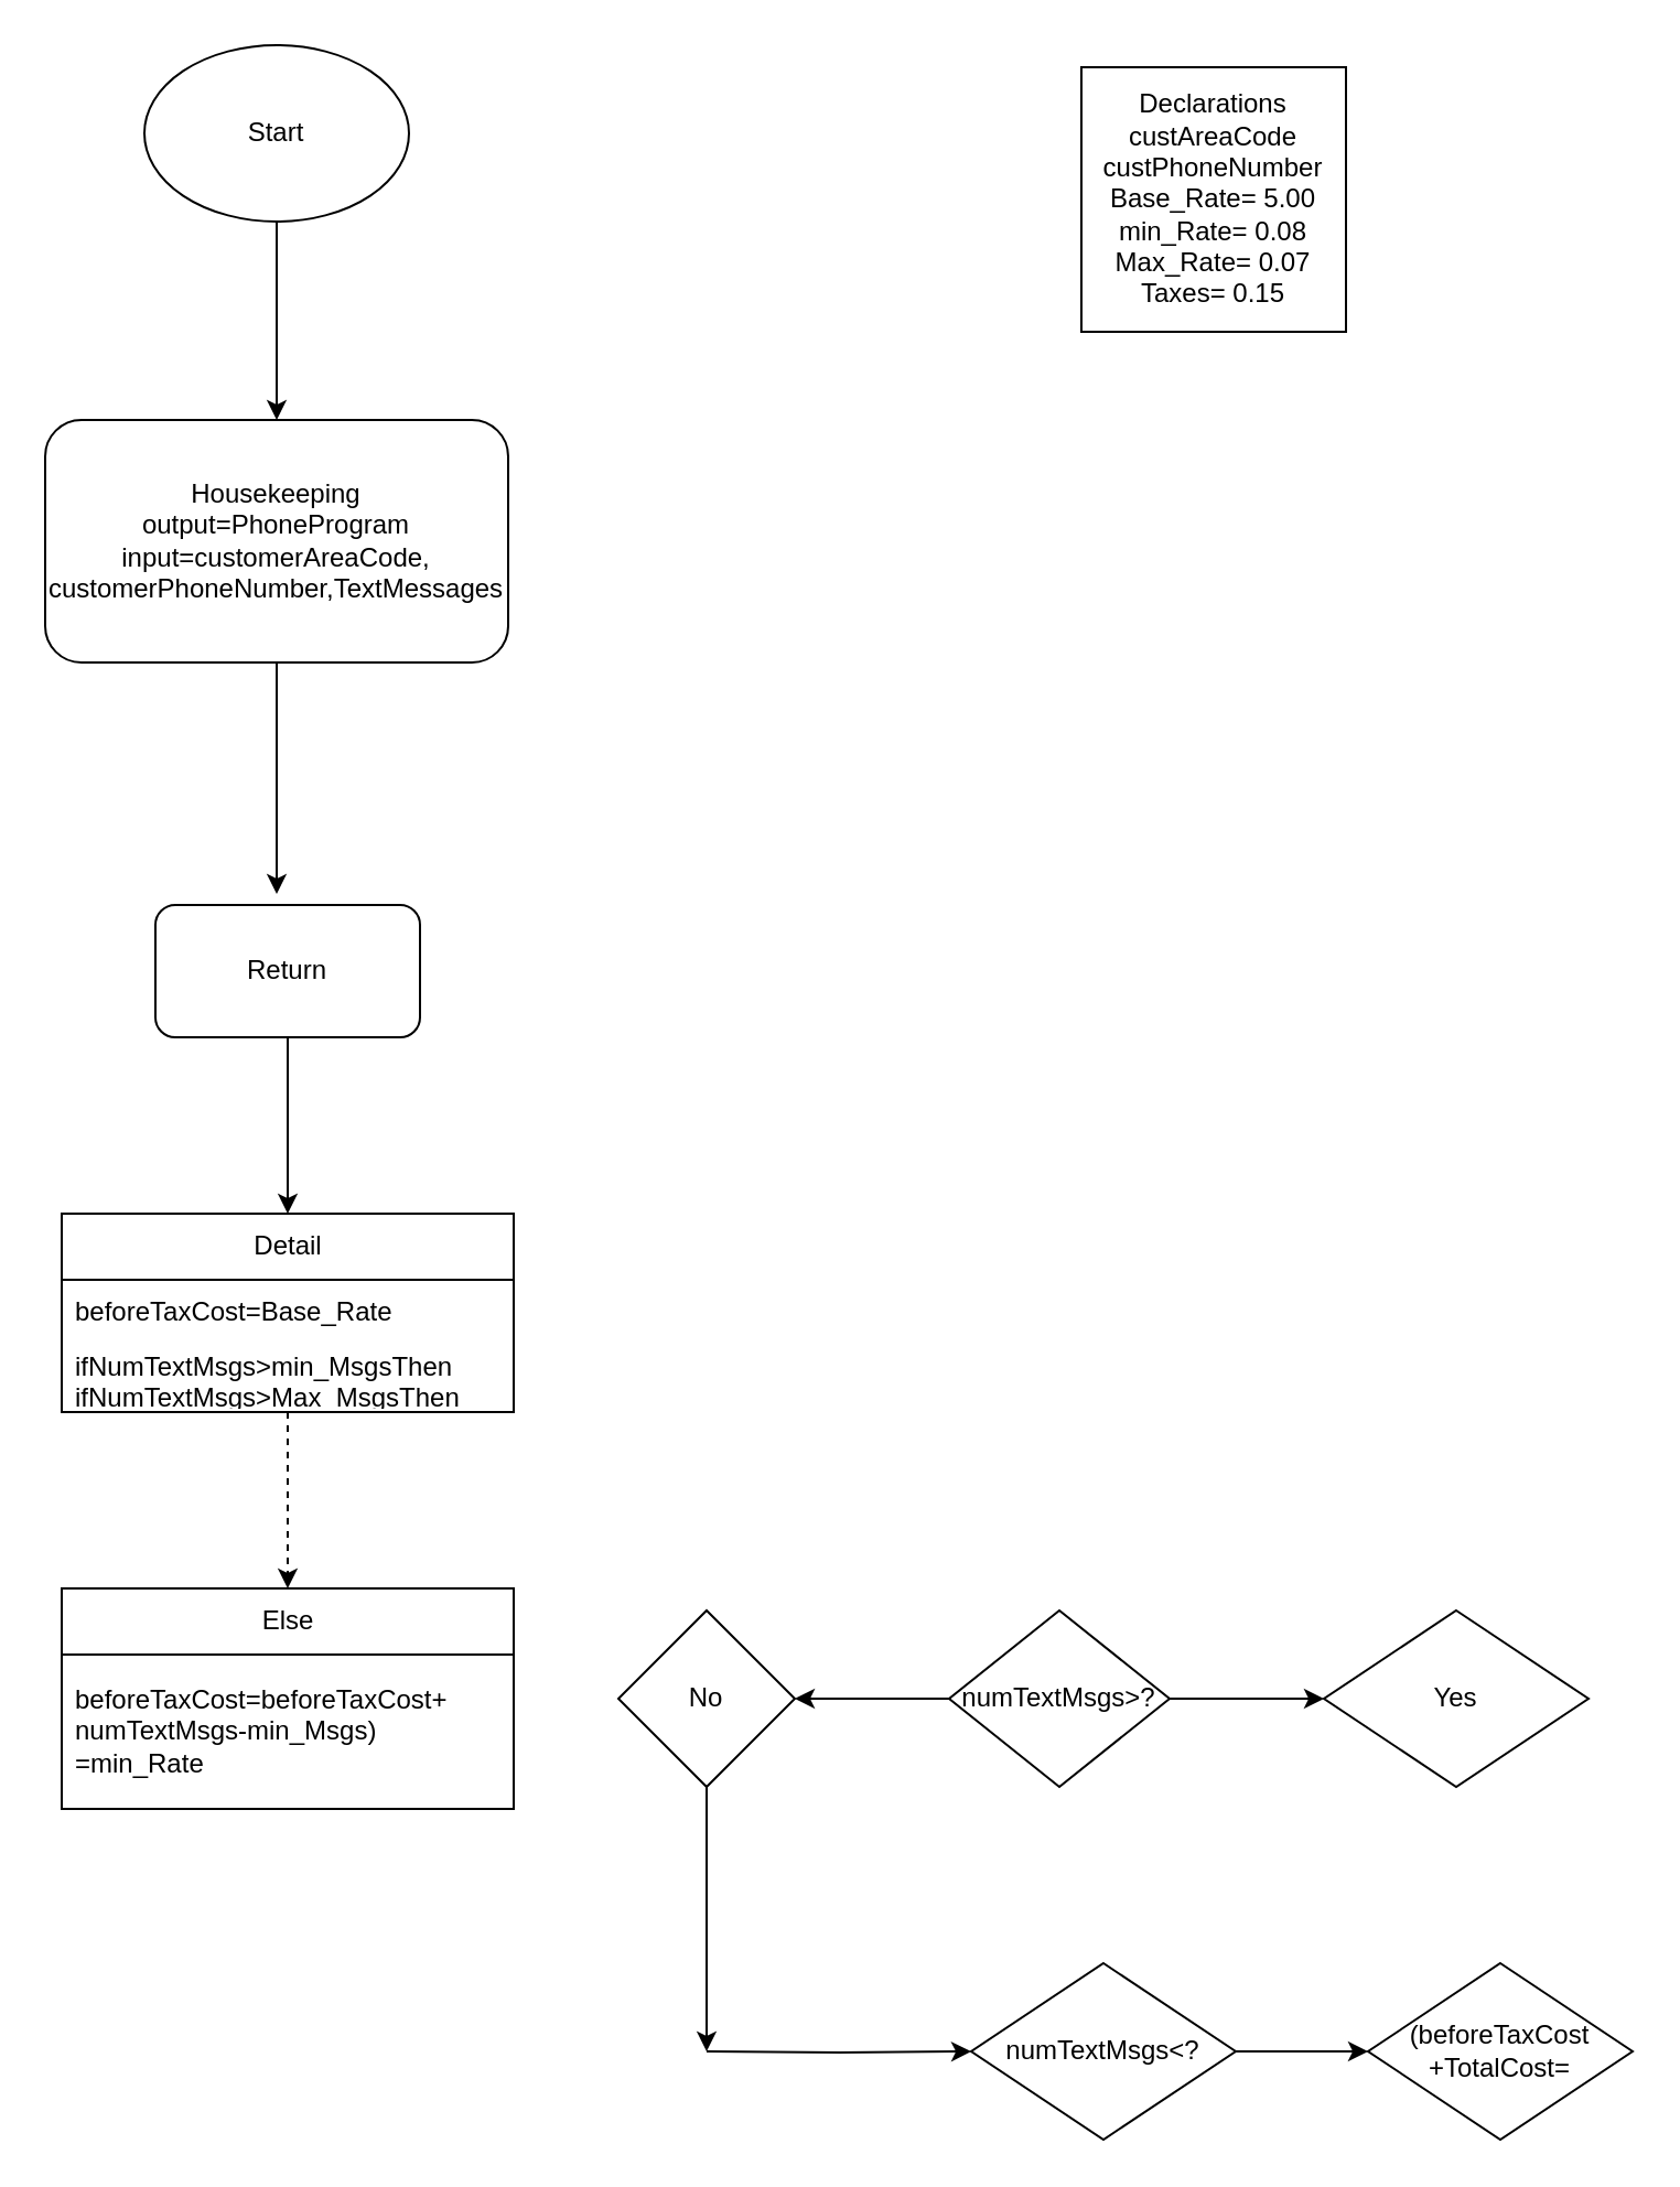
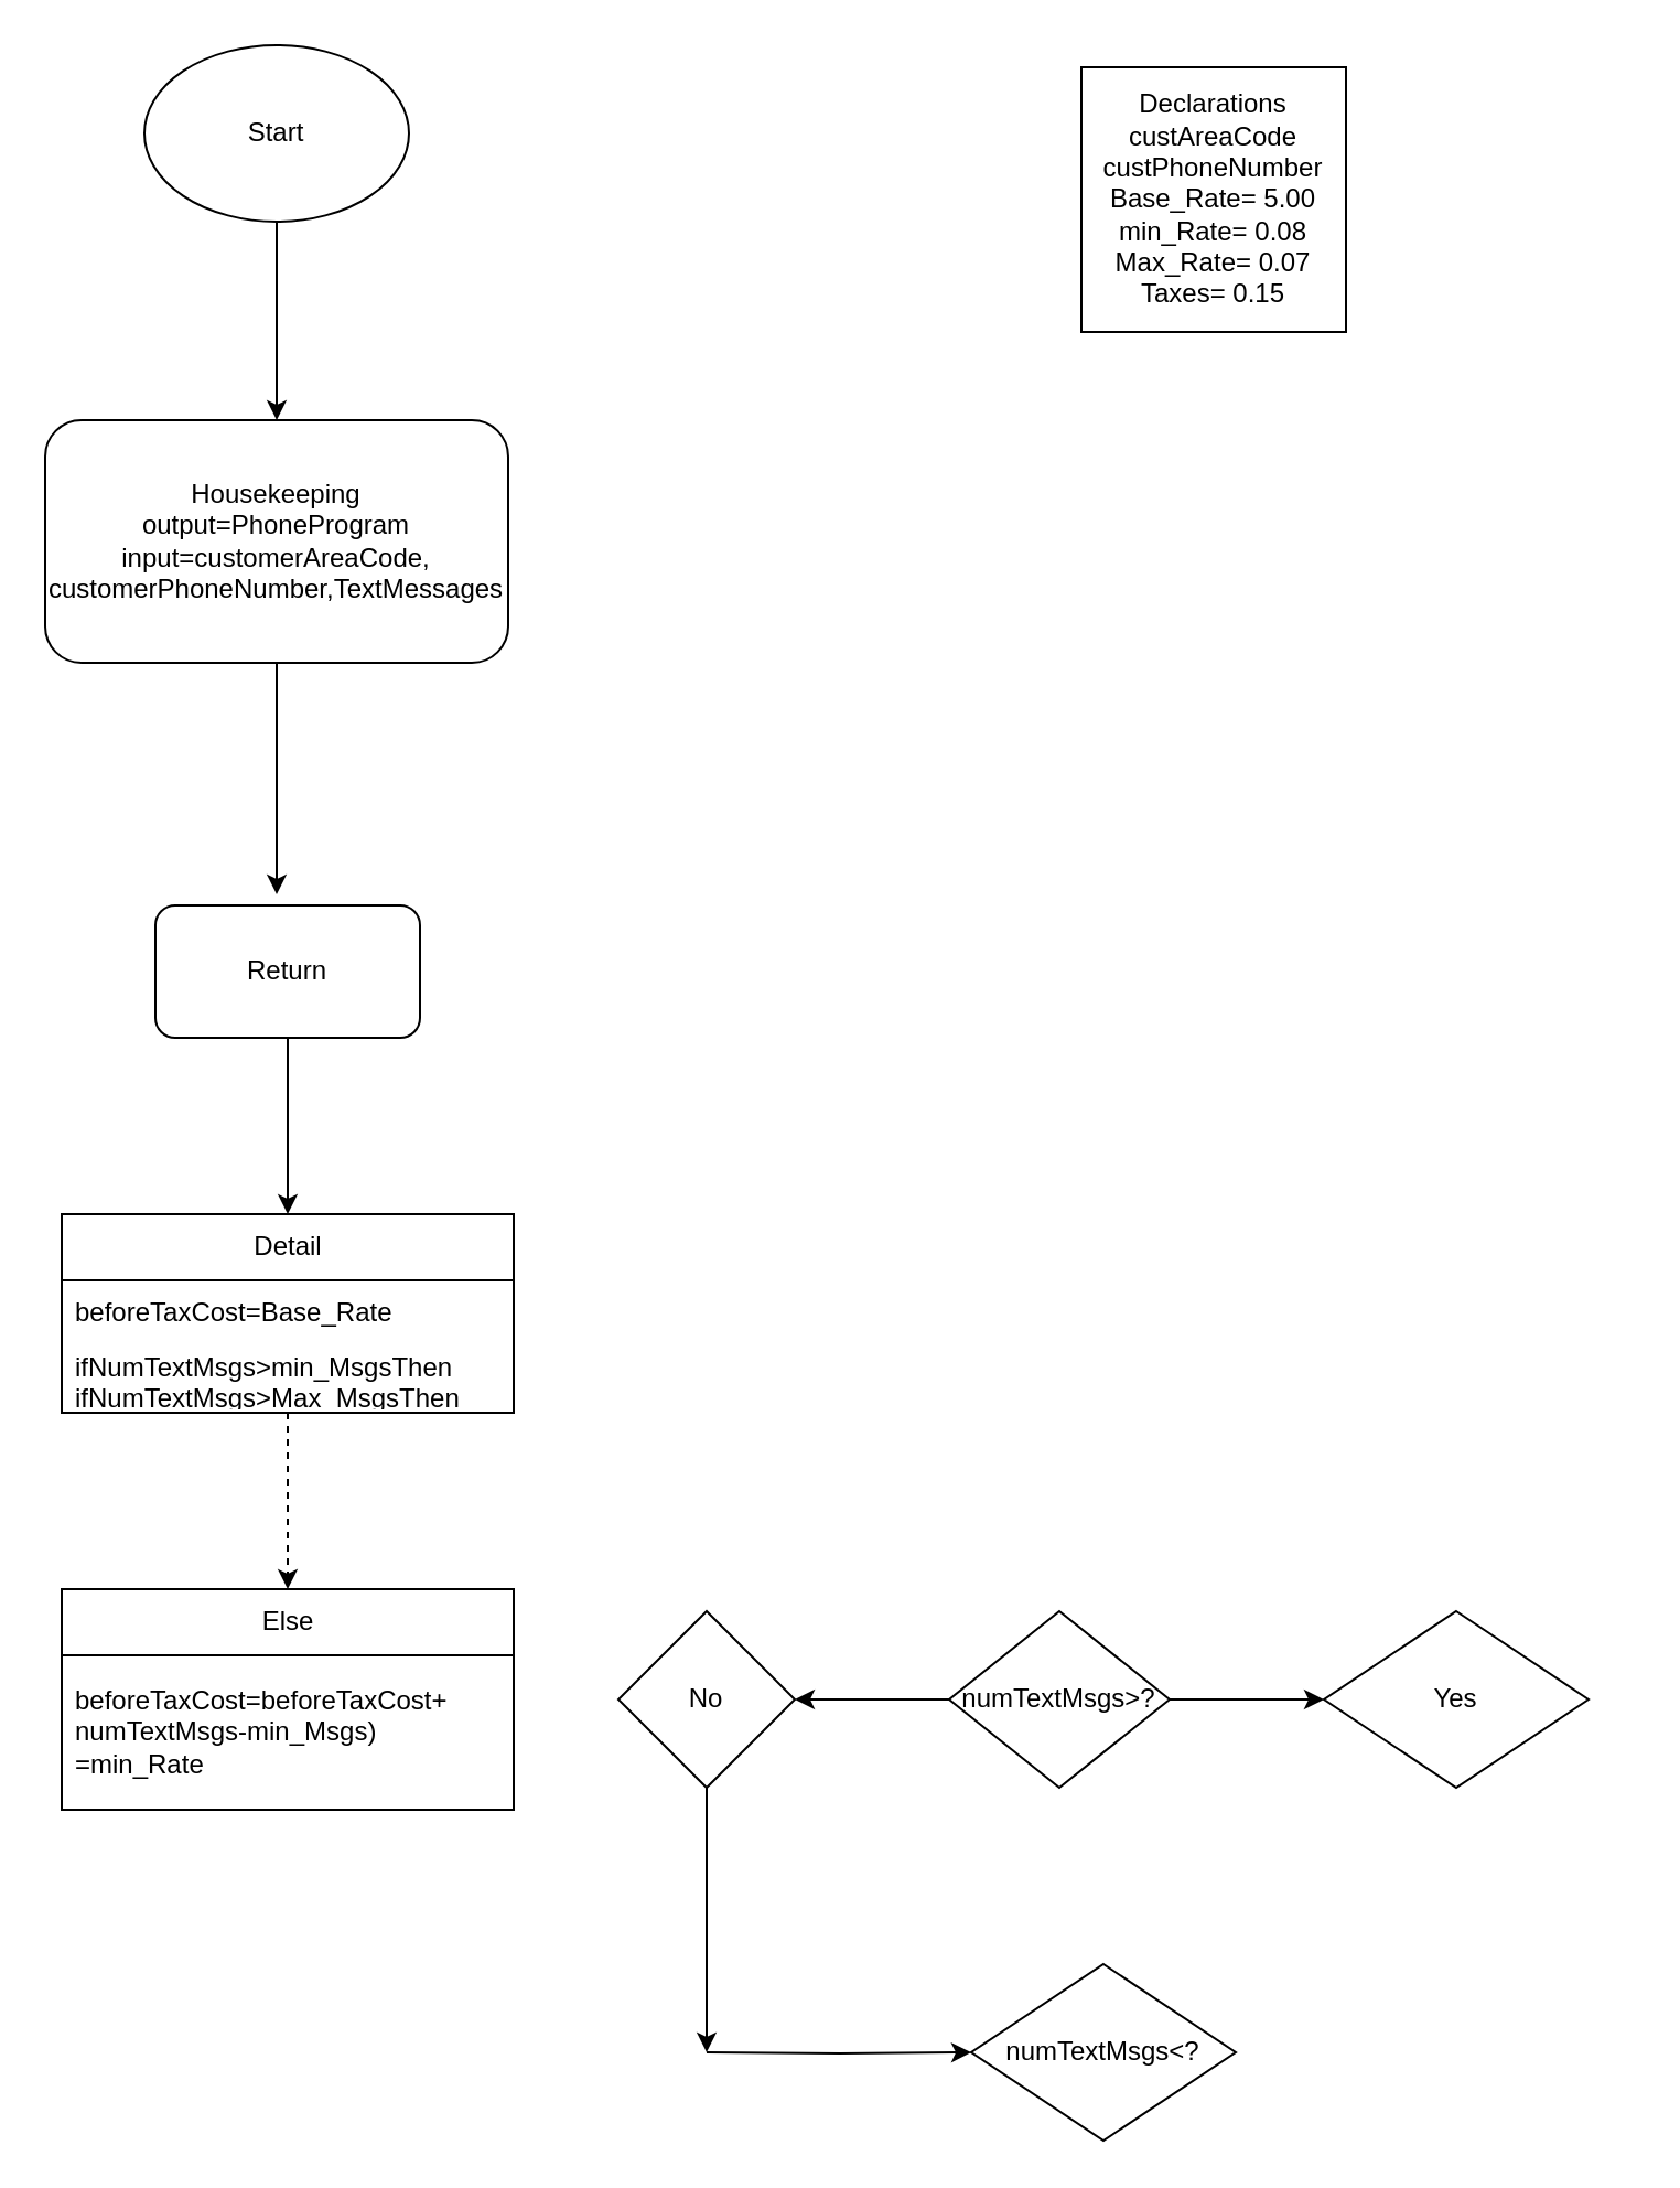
- <mxCell id="22" value="" style="edgeStyle=orthogonalEdgeStyle;rounded=0;orthogonalLoop=1;jettySize=auto;html=1;" edge="1" parent="1" source="23" target="24"><mxGeometry relative="1" as="geometry" /></mxCell>
- <mxCell id="24" value="(beforeTaxCost +TotalCost=" style="rhombus;whiteSpace=wrap;html=1;" vertex="1" parent="1"><mxGeometry x="620" y="890" width="120" height="80" as="geometry" /></mxCell>
